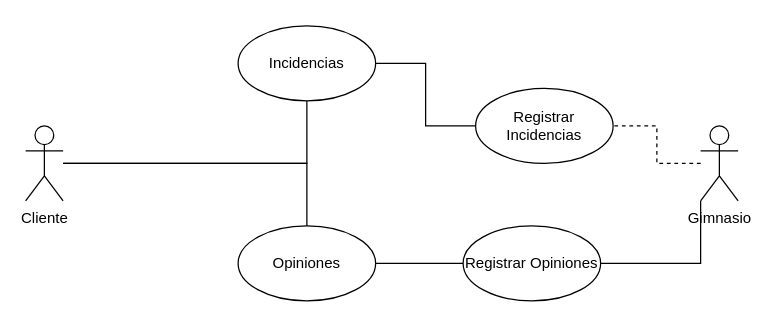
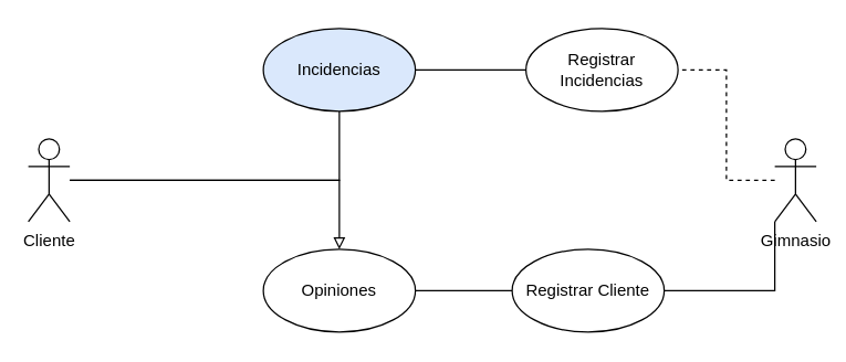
- <mxCell id="6" value="Incidencias" style="ellipse;whiteSpace=wrap;html=1;" vertex="1" parent="1"><mxGeometry x="190" y="20" width="110" height="60" as="geometry" /></mxCell>
+ <mxCell id="6" value="Incidencias" style="ellipse;whiteSpace=wrap;html=1;fillColor=#dae8fc;" vertex="1" parent="1"><mxGeometry x="190" y="20" width="110" height="60" as="geometry" /></mxCell>
- <mxCell id="10" value="Registrar Incidencias" style="ellipse;whiteSpace=wrap;html=1;" vertex="1" parent="1"><mxGeometry x="380" y="70" width="110" height="60" as="geometry" /></mxCell>
+ <mxCell id="10" value="Registrar Incidencias" style="ellipse;whiteSpace=wrap;html=1;" vertex="1" parent="1"><mxGeometry x="380" y="20" width="110" height="60" as="geometry" /></mxCell>
- <mxCell id="3" style="edgeStyle=orthogonalEdgeStyle;rounded=0;orthogonalLoop=1;jettySize=auto;html=1;endArrow=none;endFill=0;" edge="1" parent="1" source="4" target="12"><mxGeometry relative="1" as="geometry"><mxPoint x="250" y="200" as="targetPoint" /></mxGeometry></mxCell>
+ <mxCell id="3" style="edgeStyle=orthogonalEdgeStyle;rounded=0;orthogonalLoop=1;jettySize=auto;html=1;endArrow=block;endFill=0;" edge="1" parent="1" source="4" target="12"><mxGeometry relative="1" as="geometry"><mxPoint x="250" y="200" as="targetPoint" /></mxGeometry></mxCell>
- <mxCell id="13" value="Registrar Opiniones" style="ellipse;whiteSpace=wrap;html=1;" vertex="1" parent="1"><mxGeometry x="370" y="180" width="110" height="60" as="geometry" /></mxCell>
+ <mxCell id="13" value="Registrar Cliente" style="ellipse;whiteSpace=wrap;html=1;" vertex="1" parent="1"><mxGeometry x="370" y="180" width="110" height="60" as="geometry" /></mxCell>
